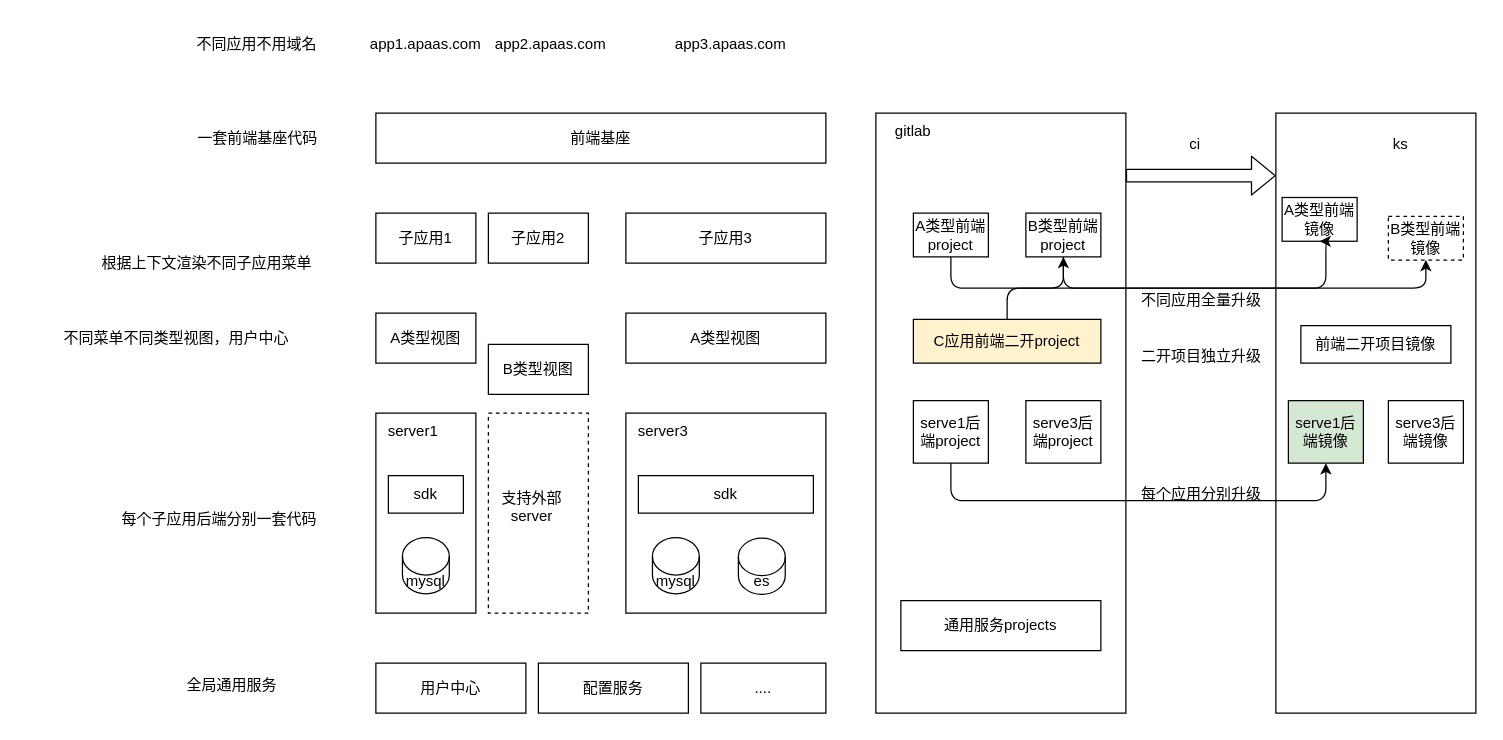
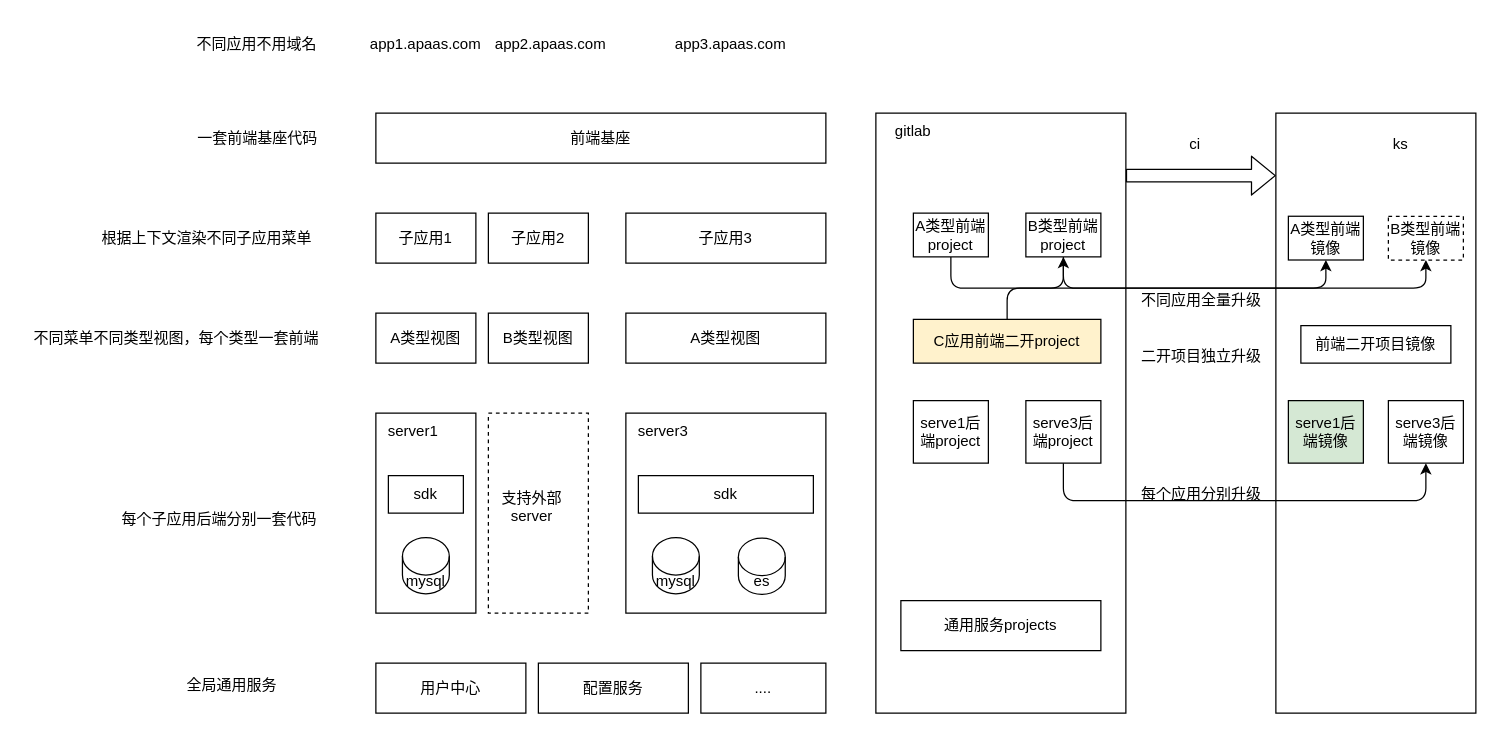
- <mxCell id="4" value="A类型前端镜像" style="rounded=0;whiteSpace=wrap;html=1;" parent="2" vertex="1"><mxGeometry x="5" y="67.5" width="60" height="35" as="geometry" /></mxCell>
+ <mxCell id="4" value="A类型前端镜像" style="rounded=0;whiteSpace=wrap;html=1;" parent="2" vertex="1"><mxGeometry x="10" y="82.5" width="60" height="35" as="geometry" /></mxCell>
- <mxCell id="57" value="根据上下文渲染不同子应用菜单" style="text;html=1;strokeColor=none;fillColor=none;align=center;verticalAlign=middle;whiteSpace=wrap;rounded=0;" parent="1" vertex="1"><mxGeometry x="65" y="195" width="200" height="30" as="geometry" /></mxCell>
+ <mxCell id="57" value="根据上下文渲染不同子应用菜单" style="text;html=1;strokeColor=none;fillColor=none;align=center;verticalAlign=middle;whiteSpace=wrap;rounded=0;" parent="1" vertex="1"><mxGeometry x="65" y="175" width="200" height="30" as="geometry" /></mxCell>
- <mxCell id="52" value="不同菜单不同类型视图，用户中心" style="text;html=1;align=center;verticalAlign=middle;resizable=0;points=[];autosize=1;strokeColor=none;fillColor=none;" parent="1" vertex="1"><mxGeometry x="20" y="260" width="240" height="20" as="geometry" /></mxCell>
+ <mxCell id="52" value="不同菜单不同类型视图，每个类型一套前端" style="text;html=1;align=center;verticalAlign=middle;resizable=0;points=[];autosize=1;strokeColor=none;fillColor=none;" parent="1" vertex="1"><mxGeometry x="20" y="260" width="240" height="20" as="geometry" /></mxCell>
- <mxCell id="51" value="B类型视图" style="rounded=0;whiteSpace=wrap;html=1;" parent="1" vertex="1"><mxGeometry x="390" y="275" width="80" height="40" as="geometry" /></mxCell>
+ <mxCell id="51" value="B类型视图" style="rounded=0;whiteSpace=wrap;html=1;" parent="1" vertex="1"><mxGeometry x="390" y="250" width="80" height="40" as="geometry" /></mxCell>
- <mxCell id="33" style="edgeStyle=orthogonalEdgeStyle;html=1;entryX=0.5;entryY=1;entryDx=0;entryDy=0;exitX=0.5;exitY=1;exitDx=0;exitDy=0;" parent="1" source="34" target="6" edge="1"><mxGeometry relative="1" as="geometry"><Array as="points"><mxPoint x="760" y="400" /><mxPoint x="1060" y="400" /></Array></mxGeometry></mxCell>
+ <mxCell id="35" style="edgeStyle=orthogonalEdgeStyle;html=1;entryX=0.5;entryY=1;entryDx=0;entryDy=0;exitX=0.5;exitY=1;exitDx=0;exitDy=0;" parent="1" source="36" target="7" edge="1"><mxGeometry relative="1" as="geometry"><Array as="points"><mxPoint x="850" y="400" /><mxPoint x="1140" y="400" /></Array></mxGeometry></mxCell>
